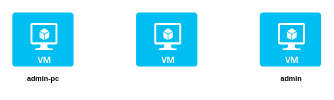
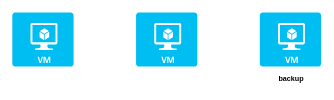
- <mxCell id="5" value="admin-pc" style="text;html=1;align=center;verticalAlign=middle;resizable=0;points=[];autosize=1;strokeColor=none;fillColor=none;fontStyle=1" vertex="1" parent="1"><mxGeometry x="35.5" y="118" width="71" height="26" as="geometry" /></mxCell>
- <mxCell id="6" value="admin" style="text;html=1;align=center;verticalAlign=middle;resizable=0;points=[];autosize=1;strokeColor=none;fillColor=none;fontStyle=1" vertex="1" parent="1"><mxGeometry x="453.5" y="118" width="60" height="26" as="geometry" /></mxCell>
+ <mxCell id="6" value="backup" style="text;html=1;align=center;verticalAlign=middle;resizable=0;points=[];autosize=1;strokeColor=none;fillColor=none;fontStyle=1" vertex="1" parent="1"><mxGeometry x="453.5" y="118" width="60" height="26" as="geometry" /></mxCell>
